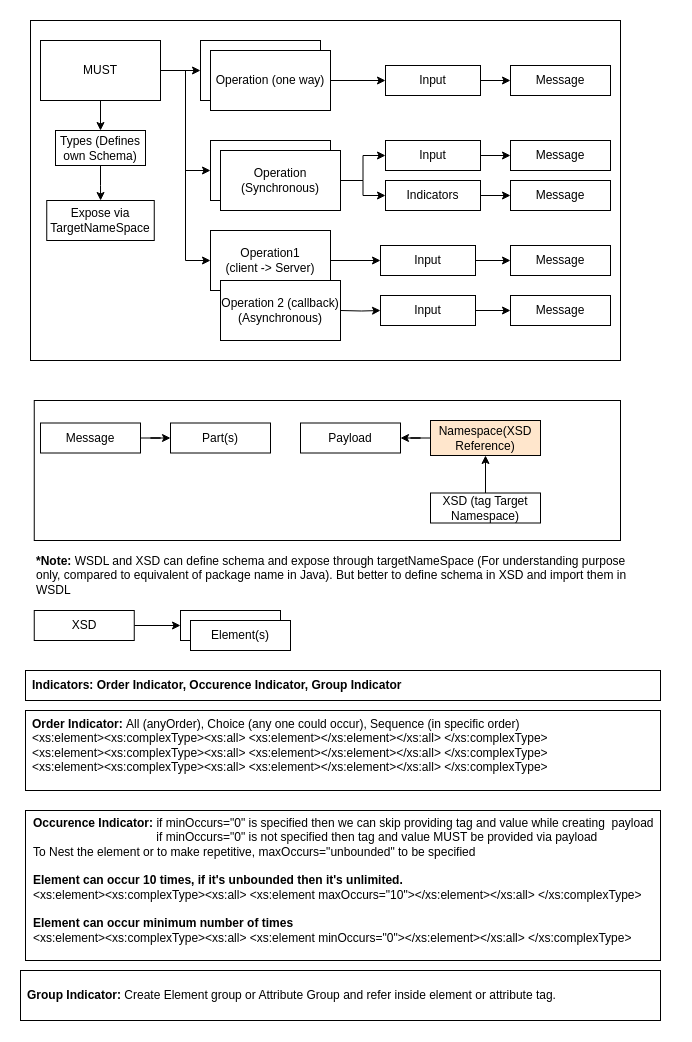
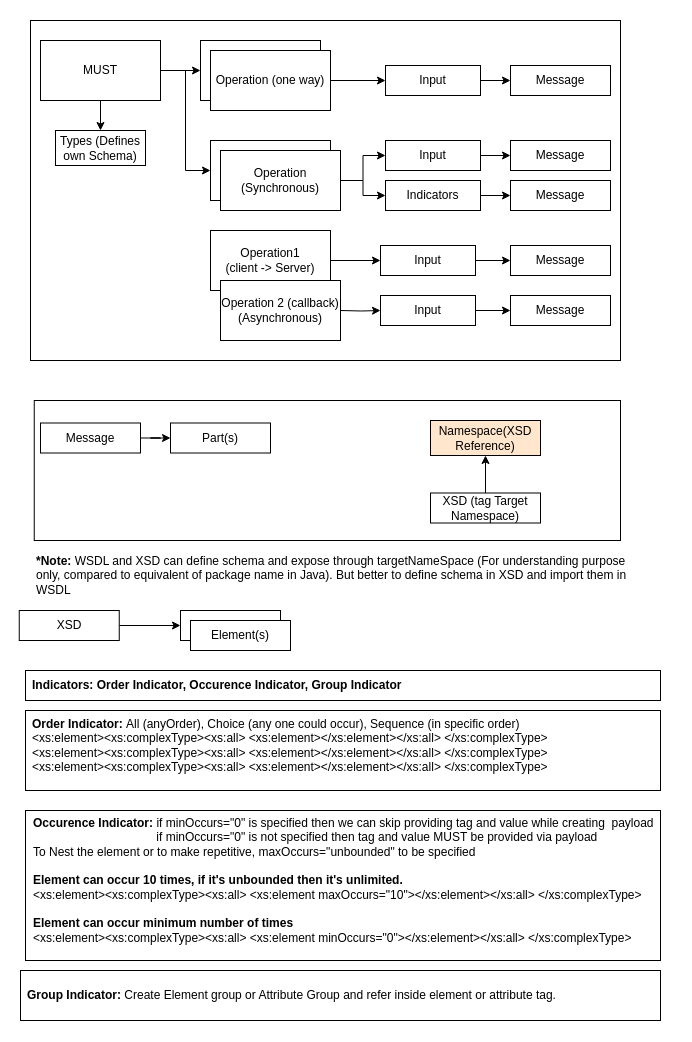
- <mxCell id="39" value="" style="edgeStyle=orthogonalEdgeStyle;rounded=0;orthogonalLoop=1;jettySize=auto;html=1;" parent="1" source="40" target="41" edge="1"><mxGeometry relative="1" as="geometry" /></mxCell>
- <mxCell id="41" value="Expose via TargetNameSpace" style="rounded=0;whiteSpace=wrap;html=1;" parent="1" vertex="1"><mxGeometry x="46.25" y="200" width="107.5" height="40" as="geometry" /></mxCell>
- <mxCell id="10" style="edgeStyle=orthogonalEdgeStyle;rounded=0;orthogonalLoop=1;jettySize=auto;html=1;entryX=0;entryY=0.5;entryDx=0;entryDy=0;" parent="1" source="12" target="21" edge="1"><mxGeometry relative="1" as="geometry" /></mxCell>
- <mxCell id="45" value="Payload" style="rounded=0;whiteSpace=wrap;html=1;" parent="1" vertex="1"><mxGeometry x="300" y="422.5" width="100" height="30" as="geometry" /></mxCell>
- <mxCell id="46" value="" style="edgeStyle=orthogonalEdgeStyle;rounded=0;orthogonalLoop=1;jettySize=auto;html=1;" parent="1" source="47" target="45" edge="1"><mxGeometry relative="1" as="geometry" /></mxCell>
- <mxCell id="52" value="XSD" style="rounded=0;whiteSpace=wrap;html=1;" parent="1" vertex="1"><mxGeometry x="33.75" y="610" width="100" height="30" as="geometry" /></mxCell>
+ <mxCell id="52" value="XSD" style="rounded=0;whiteSpace=wrap;html=1;" parent="1" vertex="1"><mxGeometry x="18.75" y="610" width="100" height="30" as="geometry" /></mxCell>
